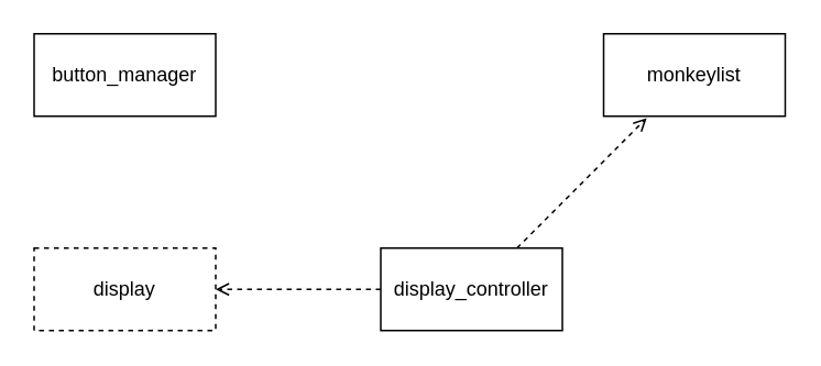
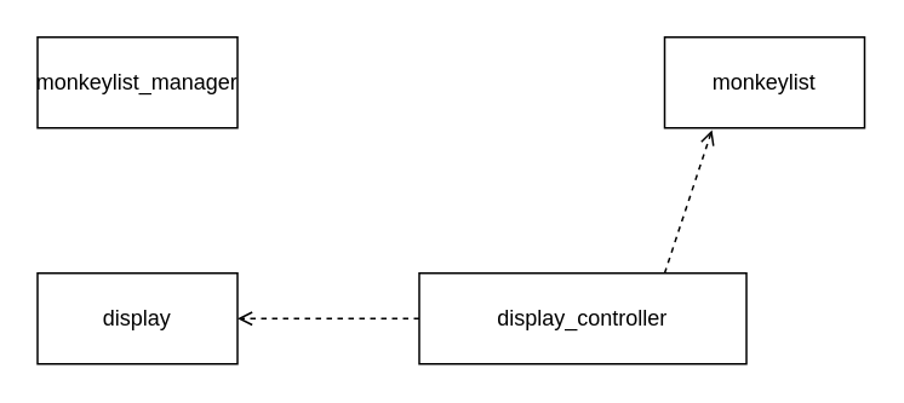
- <mxCell id="6" value="button_manager" style="html=1;whiteSpace=wrap;" vertex="1" parent="1"><mxGeometry x="20" y="20" width="110" height="50" as="geometry" /></mxCell>
+ <mxCell id="6" value="monkeylist_manager" style="html=1;whiteSpace=wrap;" vertex="1" parent="1"><mxGeometry x="20" y="20" width="110" height="50" as="geometry" /></mxCell>
- <mxCell id="2" value="&lt;div&gt;display&lt;/div&gt;" style="html=1;whiteSpace=wrap;dashed=1;" vertex="1" parent="1"><mxGeometry x="20" y="150" width="110" height="50" as="geometry" /></mxCell>
+ <mxCell id="2" value="&lt;div&gt;display&lt;/div&gt;" style="html=1;whiteSpace=wrap;" vertex="1" parent="1"><mxGeometry x="20" y="150" width="110" height="50" as="geometry" /></mxCell>
- <mxCell id="4" value="display_controller" style="html=1;whiteSpace=wrap;" vertex="1" parent="1"><mxGeometry x="230" y="150" width="110" height="50" as="geometry" /></mxCell>
+ <mxCell id="4" value="display_controller" style="html=1;whiteSpace=wrap;" vertex="1" parent="1"><mxGeometry x="230" y="150" width="180" height="50" as="geometry" /></mxCell>
